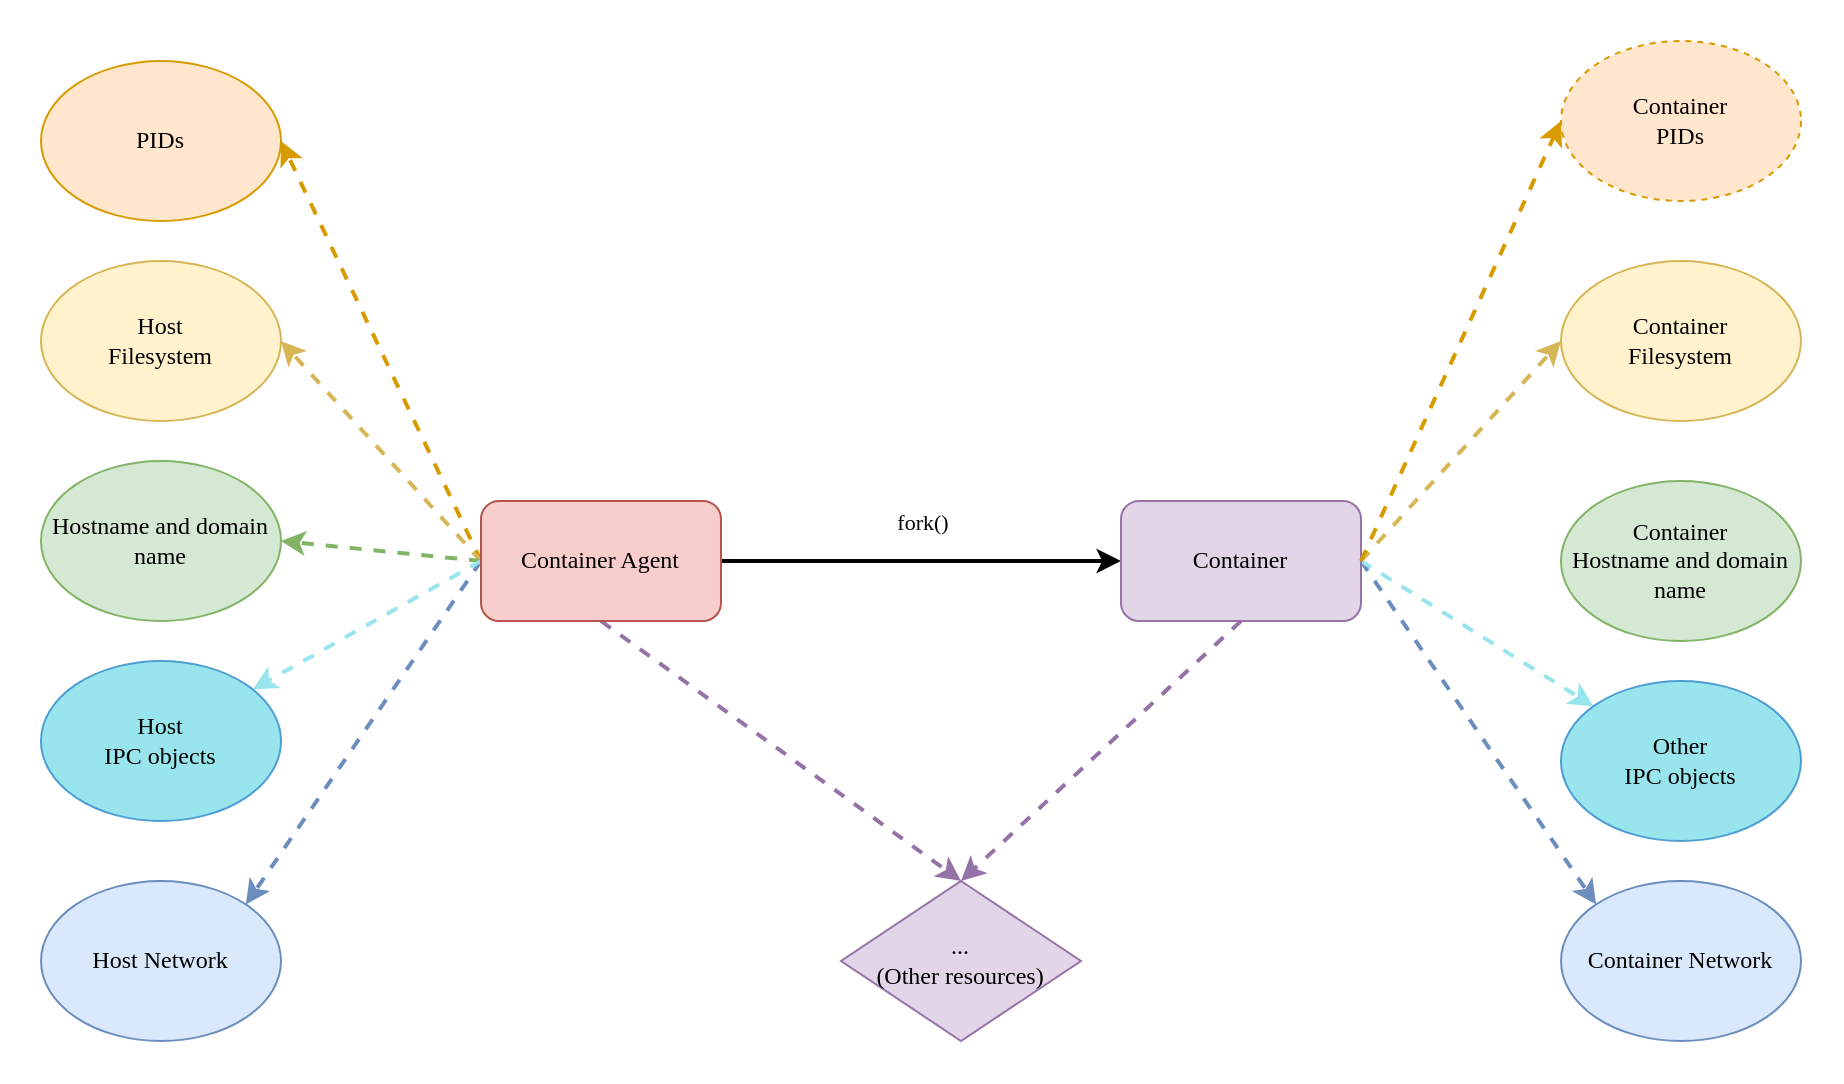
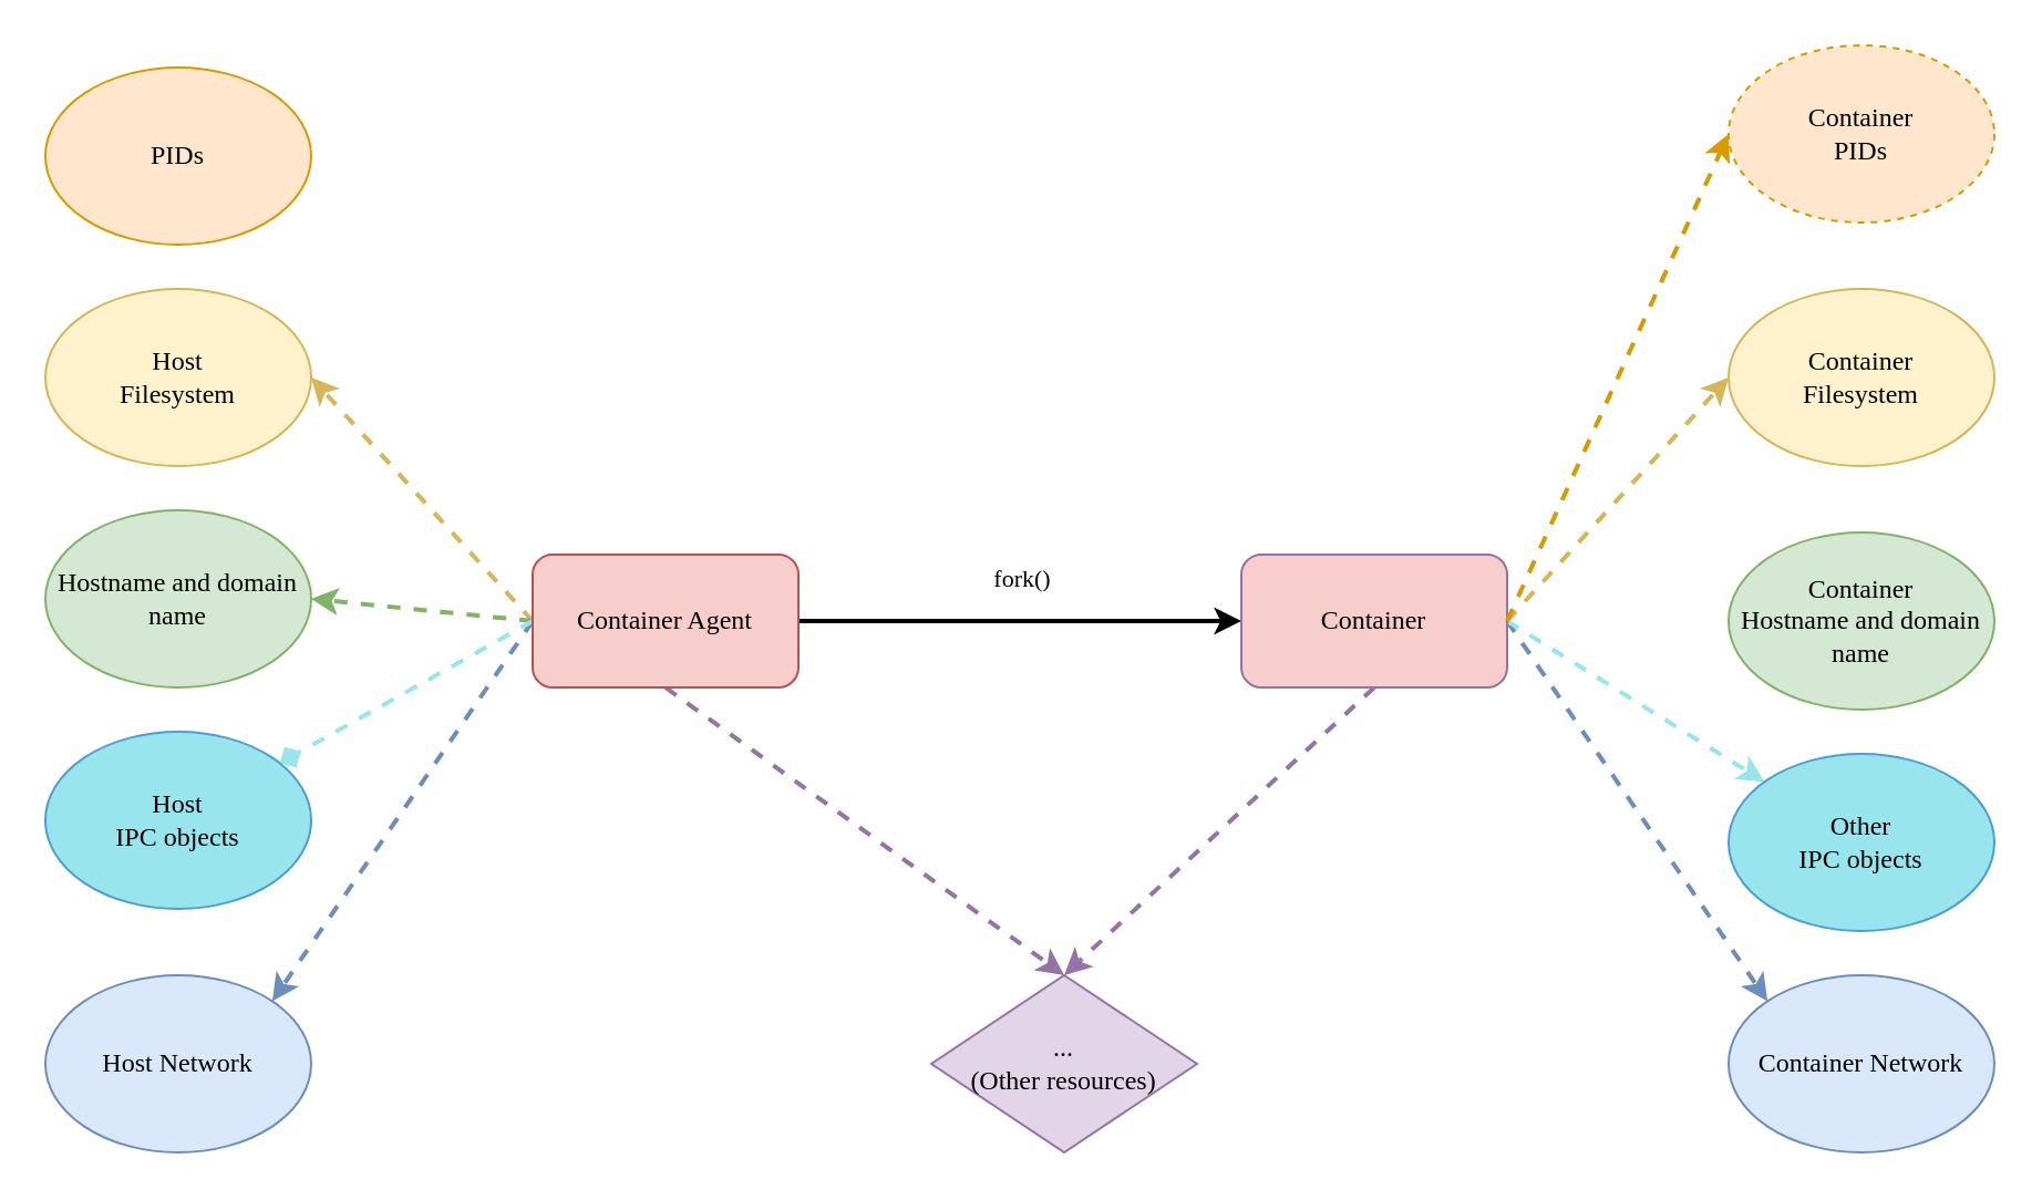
- <mxCell id="2" style="orthogonalLoop=1;jettySize=auto;html=1;exitX=0;exitY=0.5;exitDx=0;exitDy=0;rounded=0;strokeWidth=2;dashed=1;fillColor=#ffe6cc;strokeColor=#d79b00;entryX=1;entryY=0.5;entryDx=0;entryDy=0;" parent="1" source="10" target="16" edge="1"><mxGeometry relative="1" as="geometry" /></mxCell>
- <mxCell id="15" value="&lt;font face=&quot;Comic Sans MS&quot;&gt;Container&lt;/font&gt;" style="rounded=1;whiteSpace=wrap;html=1;fillColor=#e1d5e7;strokeColor=#9673a6;" parent="1" vertex="1"><mxGeometry x="560" y="250" width="120" height="60" as="geometry" /></mxCell>
+ <mxCell id="15" value="&lt;font face=&quot;Comic Sans MS&quot;&gt;Container&lt;/font&gt;" style="rounded=1;whiteSpace=wrap;html=1;fillColor=#f8cecc;strokeColor=#9673a6;" parent="1" vertex="1"><mxGeometry x="560" y="250" width="120" height="60" as="geometry" /></mxCell>
- <mxCell id="9" style="rounded=0;orthogonalLoop=1;jettySize=auto;html=1;exitX=0;exitY=0.5;exitDx=0;exitDy=0;strokeWidth=2;dashed=1;fillColor=#dae8fc;strokeColor=#98E5ED;" parent="1" source="10" target="25" edge="1"><mxGeometry relative="1" as="geometry" /></mxCell>
+ <mxCell id="9" style="rounded=0;orthogonalLoop=1;jettySize=auto;html=1;exitX=0;exitY=0.5;exitDx=0;exitDy=0;strokeWidth=2;dashed=1;fillColor=#dae8fc;strokeColor=#98E5ED;endArrow=diamond;" parent="1" source="10" target="25" edge="1"><mxGeometry relative="1" as="geometry" /></mxCell>
